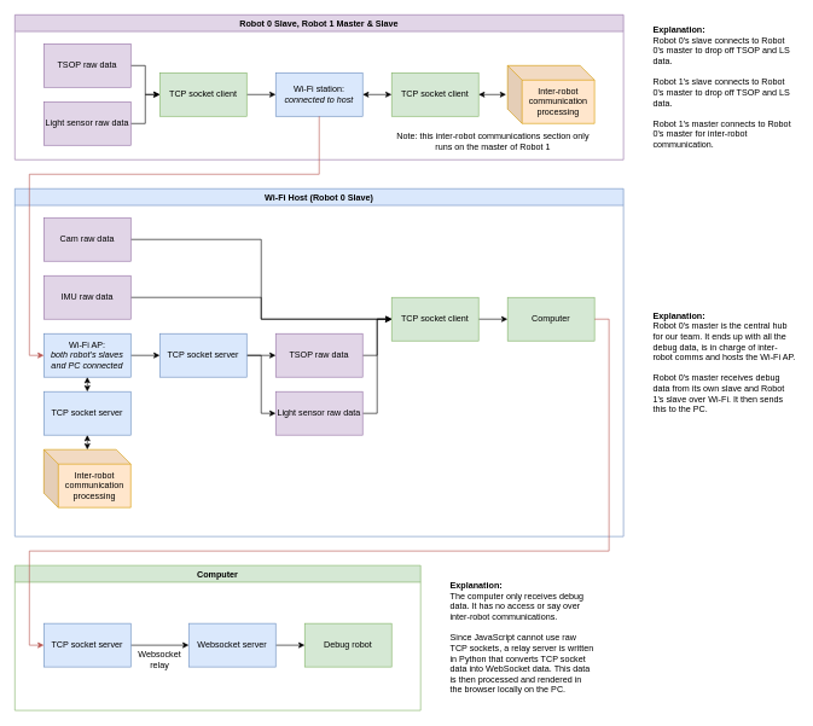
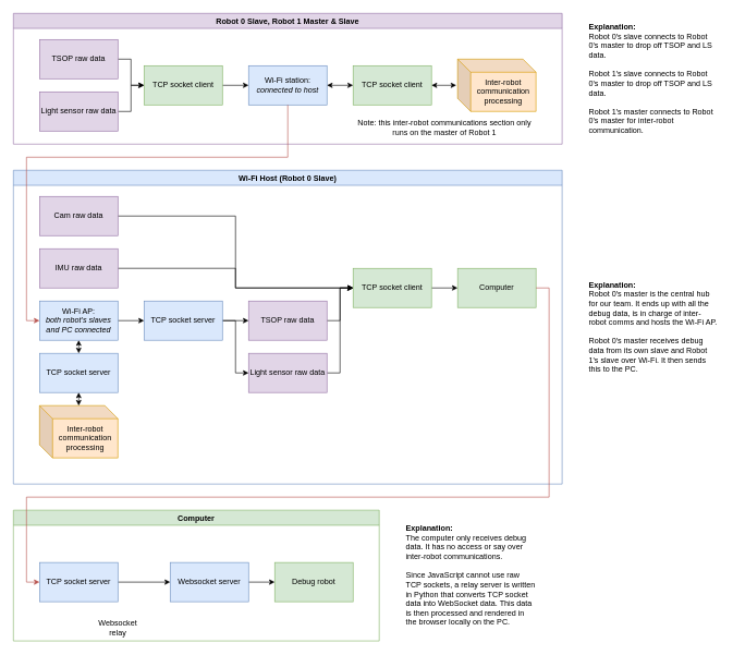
- <mxCell id="40" value="Websocket relay" style="text;html=1;strokeColor=none;fillColor=none;align=center;verticalAlign=middle;whiteSpace=wrap;rounded=0;" parent="34" vertex="1"><mxGeometry x="180" y="120" width="40" height="20" as="geometry" /></mxCell>
+ <mxCell id="40" value="Websocket relay" style="text;html=1;strokeColor=none;fillColor=none;align=center;verticalAlign=middle;whiteSpace=wrap;rounded=0;" parent="34" vertex="1"><mxGeometry x="140" y="170" width="40" height="20" as="geometry" /></mxCell>
